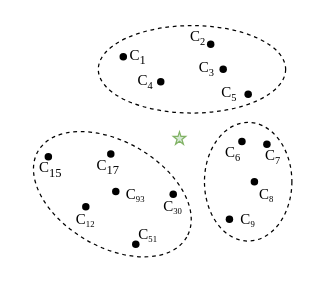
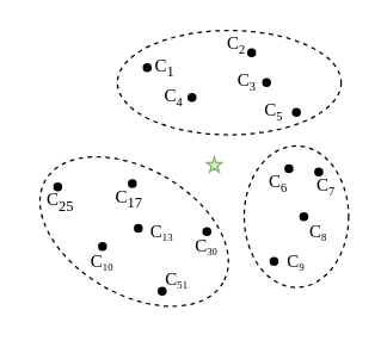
- <mxCell id="34" value="C&lt;sub&gt;15&lt;br&gt;&lt;/sub&gt;" style="rounded=0;whiteSpace=wrap;html=1;fillColor=none;strokeColor=none;fontFamily=Times New Roman;" vertex="1" parent="1"><mxGeometry x="32" y="125" width="16" height="20" as="geometry" /></mxCell>
+ <mxCell id="34" value="C&lt;sub&gt;25&lt;br&gt;&lt;/sub&gt;" style="rounded=0;whiteSpace=wrap;html=1;fillColor=none;strokeColor=none;fontFamily=Times New Roman;" vertex="1" parent="1"><mxGeometry x="32" y="125" width="16" height="20" as="geometry" /></mxCell>
- <mxCell id="27" value="C&lt;span style=&quot;font-size: 8.333px;&quot;&gt;&lt;sub&gt;93&lt;/sub&gt;&lt;/span&gt;" style="rounded=0;whiteSpace=wrap;html=1;fillColor=none;strokeColor=none;fontFamily=Times New Roman;" vertex="1" parent="1"><mxGeometry x="98" y="145" width="20" height="20" as="geometry" /></mxCell>
+ <mxCell id="27" value="C&lt;span style=&quot;font-size: 8.333px;&quot;&gt;&lt;sub&gt;13&lt;/sub&gt;&lt;/span&gt;" style="rounded=0;whiteSpace=wrap;html=1;fillColor=none;strokeColor=none;fontFamily=Times New Roman;" vertex="1" parent="1"><mxGeometry x="98" y="145" width="20" height="20" as="geometry" /></mxCell>
- <mxCell id="31" value="C&lt;span style=&quot;font-size: 8.333px;&quot;&gt;&lt;sub&gt;12&lt;/sub&gt;&lt;/span&gt;" style="rounded=0;whiteSpace=wrap;html=1;fillColor=none;strokeColor=none;fontFamily=Times New Roman;" vertex="1" parent="1"><mxGeometry x="58" y="165" width="20" height="20" as="geometry" /></mxCell>
+ <mxCell id="31" value="C&lt;span style=&quot;font-size: 8.333px;&quot;&gt;&lt;sub&gt;10&lt;/sub&gt;&lt;/span&gt;" style="rounded=0;whiteSpace=wrap;html=1;fillColor=none;strokeColor=none;fontFamily=Times New Roman;" vertex="1" parent="1"><mxGeometry x="58" y="165" width="20" height="20" as="geometry" /></mxCell>
